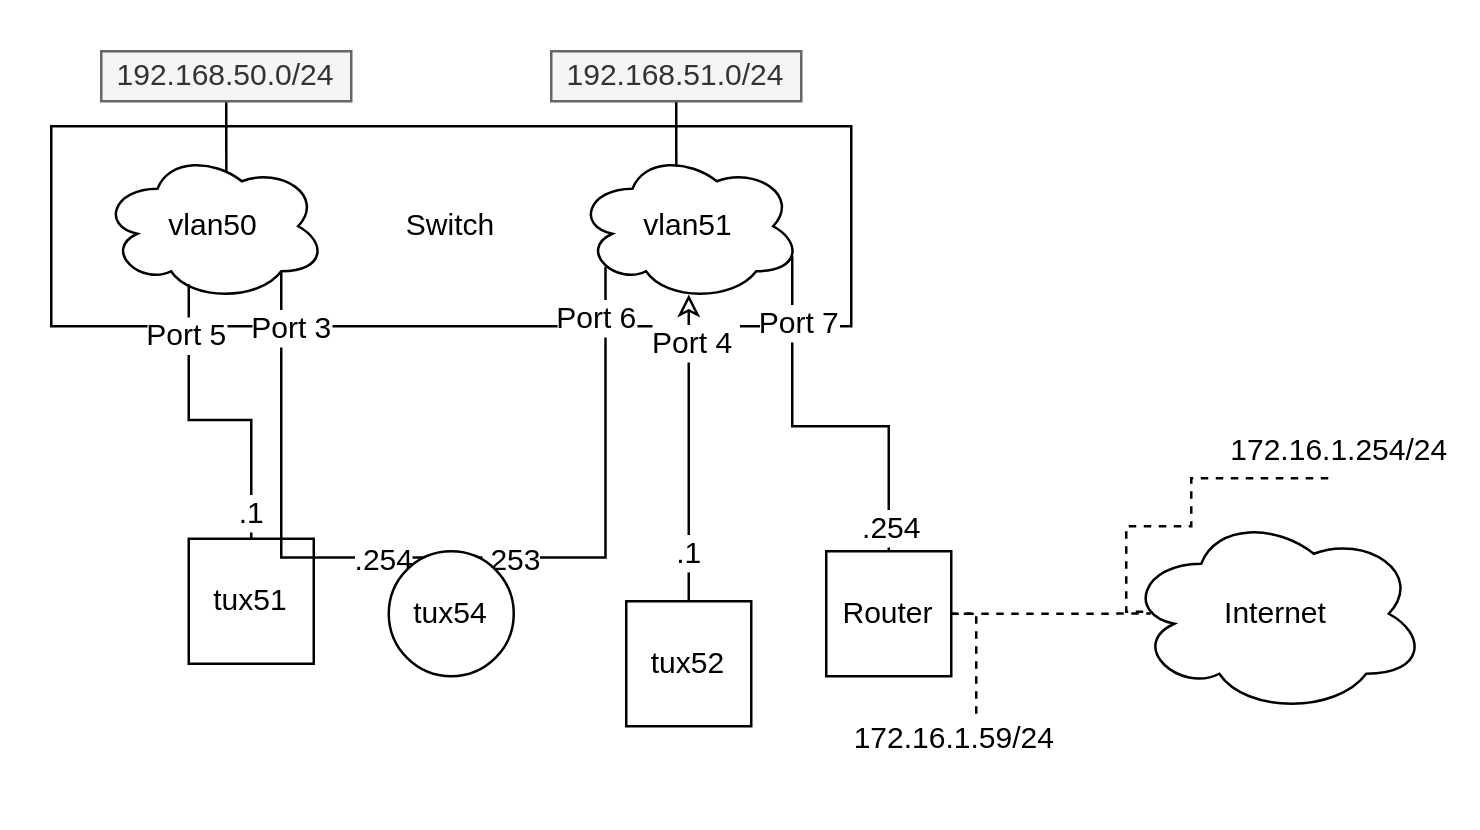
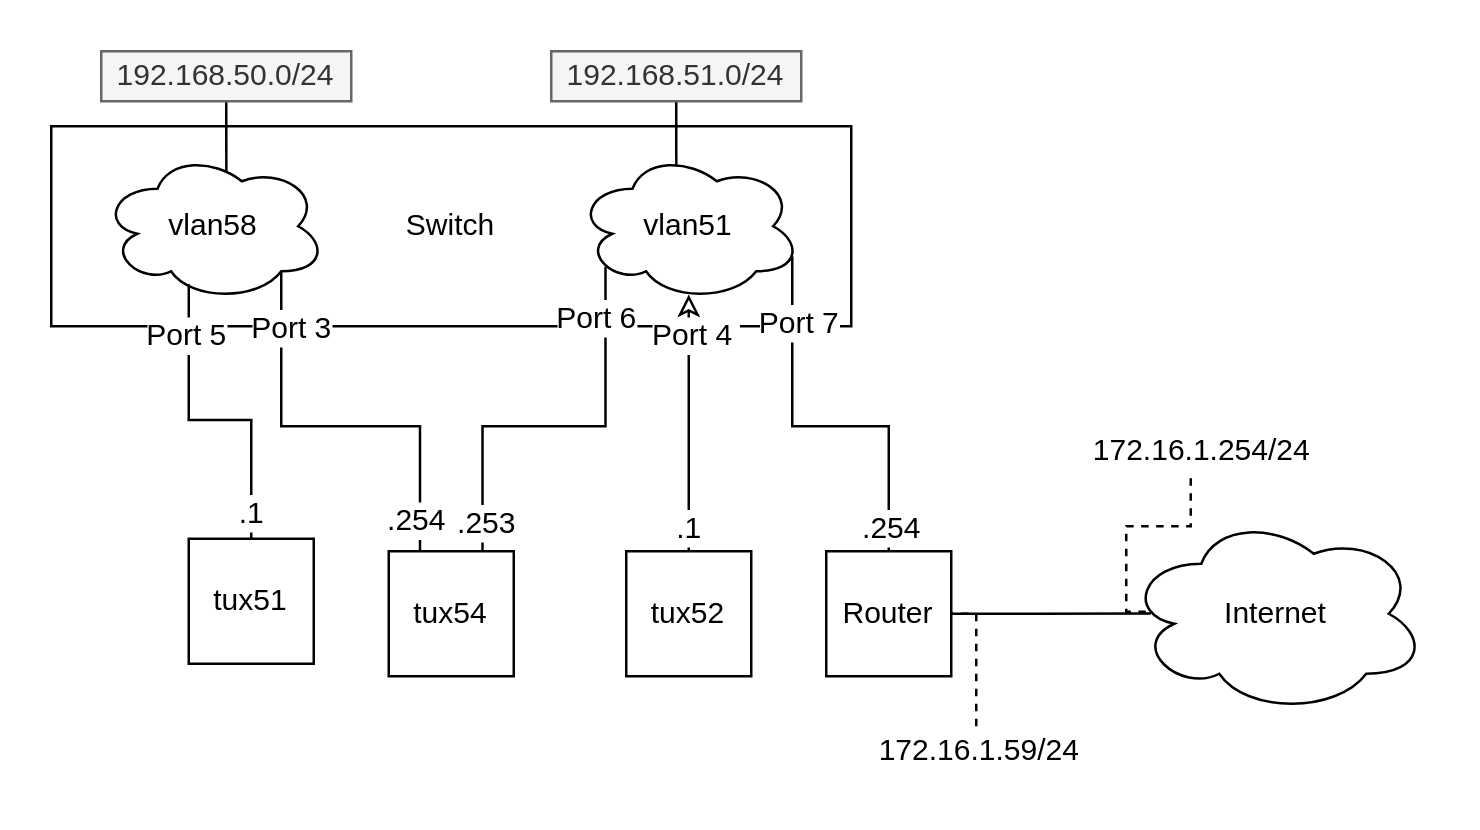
- <mxCell id="3" value="vlan50" style="ellipse;shape=cloud;whiteSpace=wrap;html=1;" vertex="1" parent="1"><mxGeometry x="40" y="60" width="90" height="60" as="geometry" /></mxCell>
+ <mxCell id="3" value="vlan58" style="ellipse;shape=cloud;whiteSpace=wrap;html=1;" vertex="1" parent="1"><mxGeometry x="40" y="60" width="90" height="60" as="geometry" /></mxCell>
- <mxCell id="31" value="172.16.1.254/24" style="text;html=1;align=center;verticalAlign=middle;resizable=0;points=[];;autosize=1;" vertex="1" parent="1"><mxGeometry x="485" y="170" width="100" height="20" as="geometry" /></mxCell>
+ <mxCell id="31" value="172.16.1.254/24" style="text;html=1;align=center;verticalAlign=middle;resizable=0;points=[];;autosize=1;" vertex="1" parent="1"><mxGeometry x="430" y="170" width="100" height="20" as="geometry" /></mxCell>
- <mxCell id="15" value="tux54" style="ellipse;whiteSpace=wrap;html=1;aspect=fixed;" vertex="1" parent="1"><mxGeometry x="155" y="220" width="50" height="50" as="geometry" /></mxCell>
+ <mxCell id="15" value="tux54" style="whiteSpace=wrap;html=1;aspect=fixed;" vertex="1" parent="1"><mxGeometry x="155" y="220" width="50" height="50" as="geometry" /></mxCell>
- <mxCell id="23" style="edgeStyle=orthogonalEdgeStyle;rounded=0;orthogonalLoop=1;jettySize=auto;html=1;entryX=0.082;entryY=0.499;entryDx=0;entryDy=0;entryPerimeter=0;endArrow=none;endFill=0;dashed=1;" edge="1" parent="1" source="24" target="25"><mxGeometry relative="1" as="geometry"><mxPoint x="470" y="245" as="targetPoint" /></mxGeometry></mxCell>
+ <mxCell id="23" style="edgeStyle=orthogonalEdgeStyle;rounded=0;orthogonalLoop=1;jettySize=auto;html=1;entryX=0.082;entryY=0.499;entryDx=0;entryDy=0;entryPerimeter=0;endArrow=none;endFill=0;" edge="1" parent="1" source="24" target="25"><mxGeometry relative="1" as="geometry"><mxPoint x="470" y="245" as="targetPoint" /></mxGeometry></mxCell>
- <mxCell id="19" value="tux52" style="whiteSpace=wrap;html=1;aspect=fixed;" vertex="1" parent="1"><mxGeometry x="250" y="240" width="50" height="50" as="geometry" /></mxCell>
+ <mxCell id="19" value="tux52" style="whiteSpace=wrap;html=1;aspect=fixed;" vertex="1" parent="1"><mxGeometry x="250" y="220" width="50" height="50" as="geometry" /></mxCell>
- <mxCell id="33" value="172.16.1.59/24" style="text;html=1;align=center;verticalAlign=middle;resizable=0;points=[];;autosize=1;" vertex="1" parent="1"><mxGeometry x="331" y="285" width="100" height="20" as="geometry" /></mxCell>
+ <mxCell id="33" value="172.16.1.59/24" style="text;html=1;align=center;verticalAlign=middle;resizable=0;points=[];;autosize=1;" vertex="1" parent="1"><mxGeometry x="341" y="290" width="100" height="20" as="geometry" /></mxCell>
